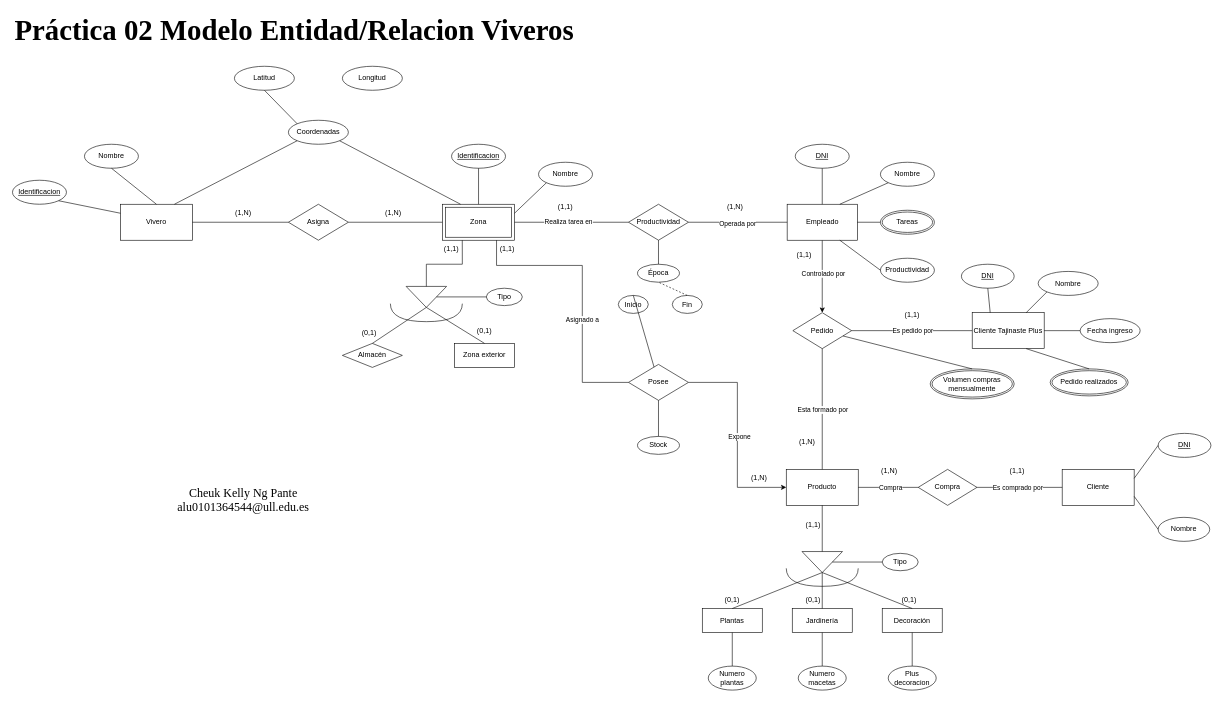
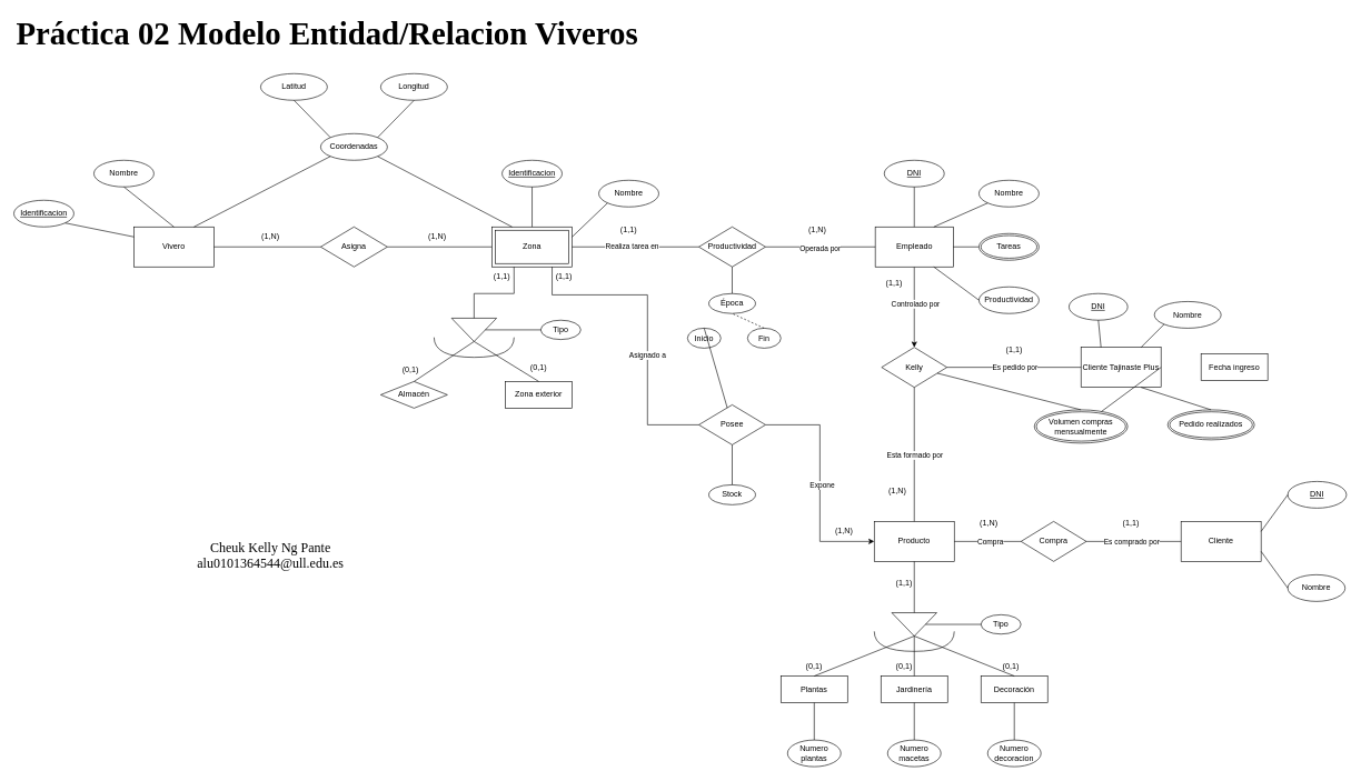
+ <mxCell id="30" value="" style="endArrow=none;html=1;rounded=0;entryX=0.5;entryY=1;entryDx=0;entryDy=0;exitX=1;exitY=0;exitDx=0;exitDy=0;" parent="1" source="24" target="28" edge="1"><mxGeometry width="50" height="50" relative="1" as="geometry"><mxPoint x="447" y="190" as="sourcePoint" /><mxPoint x="497" y="140" as="targetPoint" /></mxGeometry></mxCell>
- <mxCell id="50" value="Pedido" style="shape=rhombus;perimeter=rhombusPerimeter;whiteSpace=wrap;html=1;align=center;" parent="1" vertex="1"><mxGeometry x="1321" y="520.75" width="98" height="60" as="geometry" /></mxCell>
+ <mxCell id="50" value="Kelly" style="shape=rhombus;perimeter=rhombusPerimeter;whiteSpace=wrap;html=1;align=center;" parent="1" vertex="1"><mxGeometry x="1321" y="520.75" width="98" height="60" as="geometry" /></mxCell>
- <mxCell id="64" value="" style="endArrow=none;html=1;rounded=0;exitX=1;exitY=0.5;exitDx=0;exitDy=0;entryX=0;entryY=0.5;entryDx=0;entryDy=0;" edge="1" parent="1" source="57" target="56"><mxGeometry width="50" height="50" relative="1" as="geometry"><mxPoint x="1770" y="542" as="sourcePoint" /><mxPoint x="1820" y="492" as="targetPoint" /></mxGeometry></mxCell>
+ <mxCell id="64" value="" style="endArrow=none;html=1;rounded=0;exitX=1;exitY=0.5;exitDx=0;exitDy=0;" edge="1" parent="1" source="57" target="60"><mxGeometry width="50" height="50" relative="1" as="geometry"><mxPoint x="1770" y="542" as="sourcePoint" /><mxPoint x="1820" y="492" as="targetPoint" /></mxGeometry></mxCell>
- <mxCell id="56" value="Fecha ingreso" style="ellipse;whiteSpace=wrap;html=1;align=center;" parent="1" vertex="1"><mxGeometry x="1800" y="530.75" width="100" height="40" as="geometry" /></mxCell>
+ <mxCell id="56" value="Fecha ingreso" style="whiteSpace=wrap;html=1;align=center;rounded=0;" parent="1" vertex="1"><mxGeometry x="1800" y="530.75" width="100" height="40" as="geometry" /></mxCell>
- <mxCell id="99" value="Plus decoracion" style="ellipse;whiteSpace=wrap;html=1;align=center;" vertex="1" parent="1"><mxGeometry x="1480" y="1110" width="80" height="40" as="geometry" /></mxCell>
+ <mxCell id="99" value="Numero decoracion" style="ellipse;whiteSpace=wrap;html=1;align=center;" vertex="1" parent="1"><mxGeometry x="1480" y="1110" width="80" height="40" as="geometry" /></mxCell>
